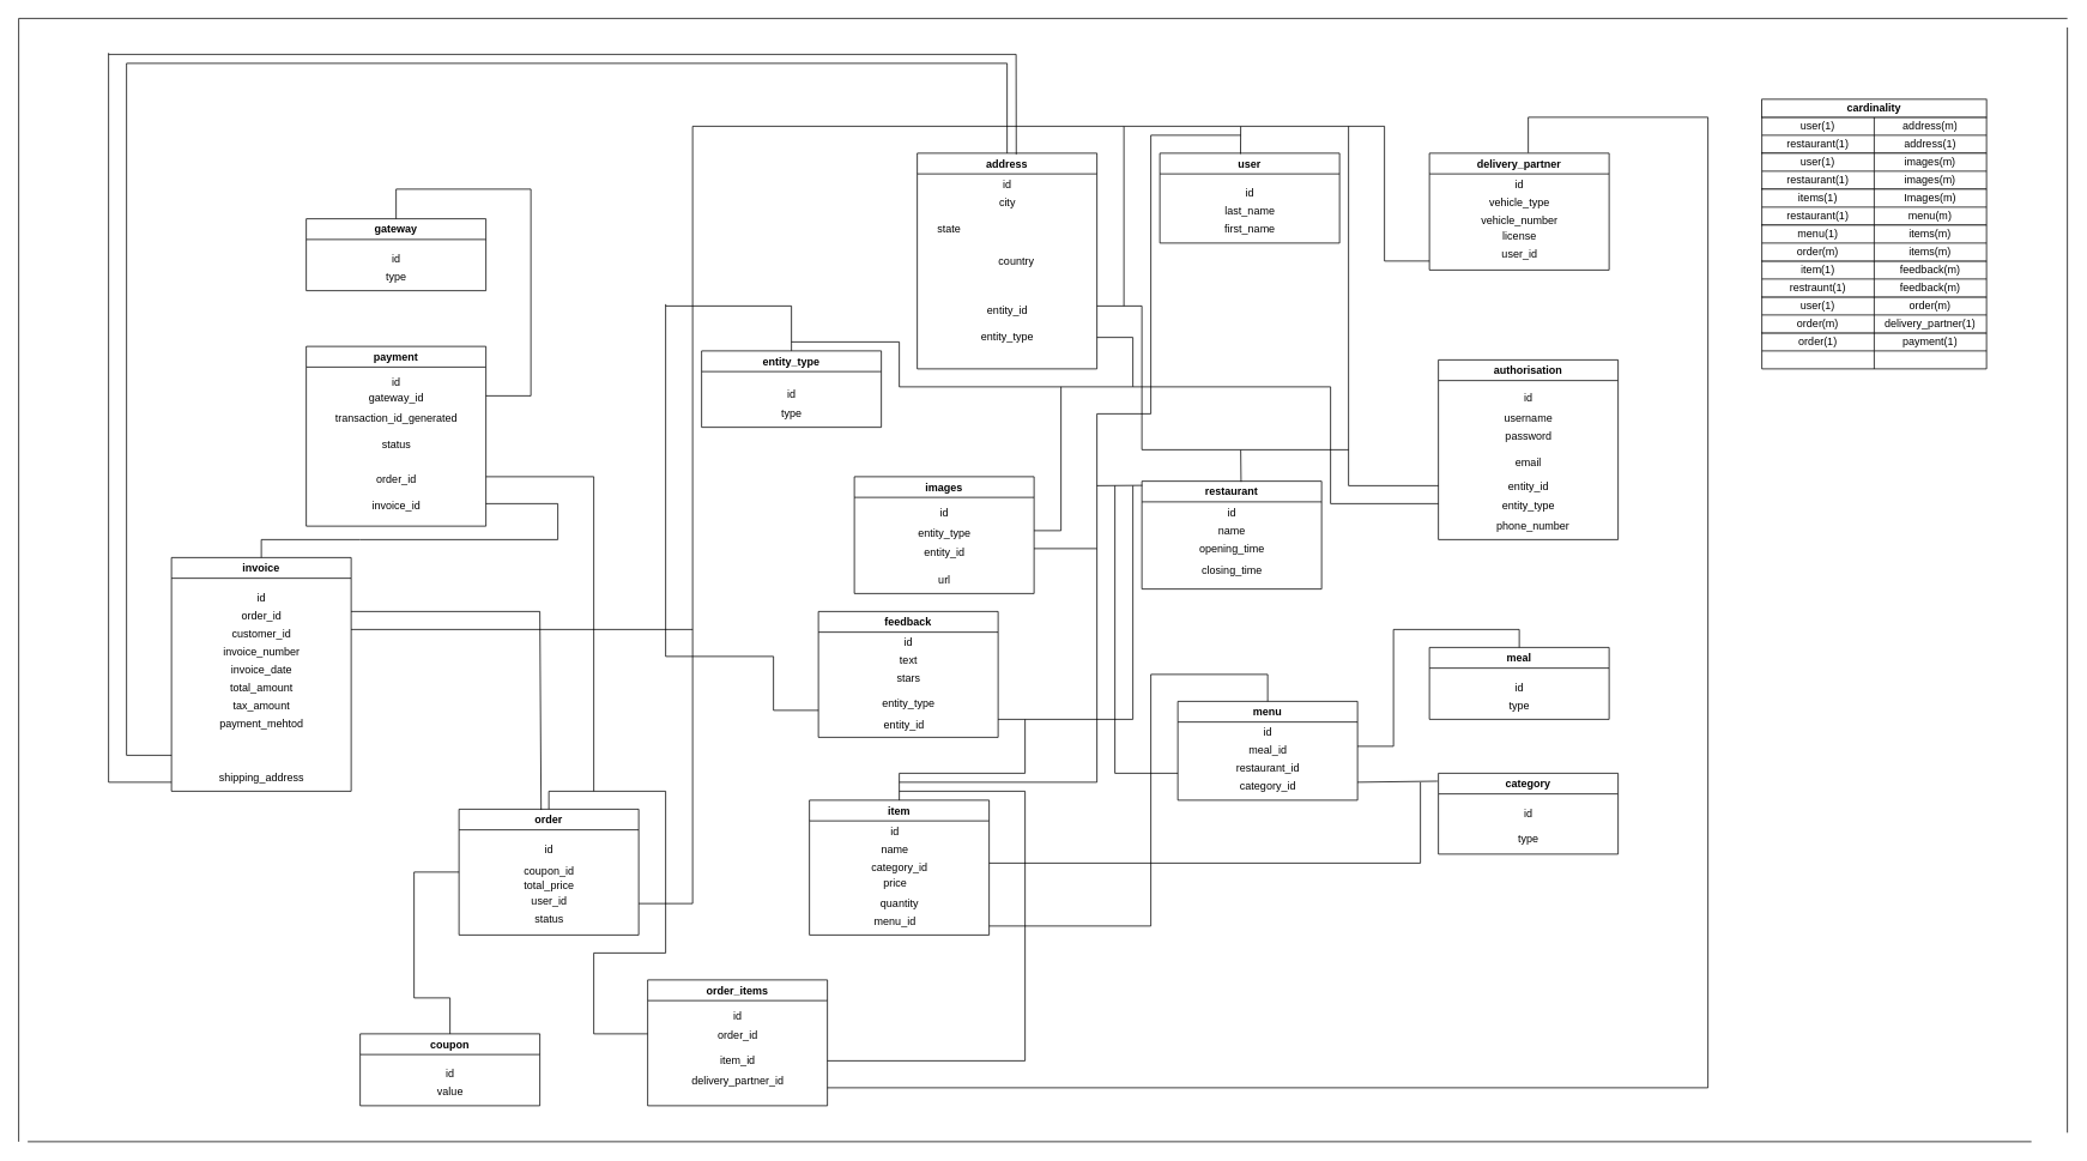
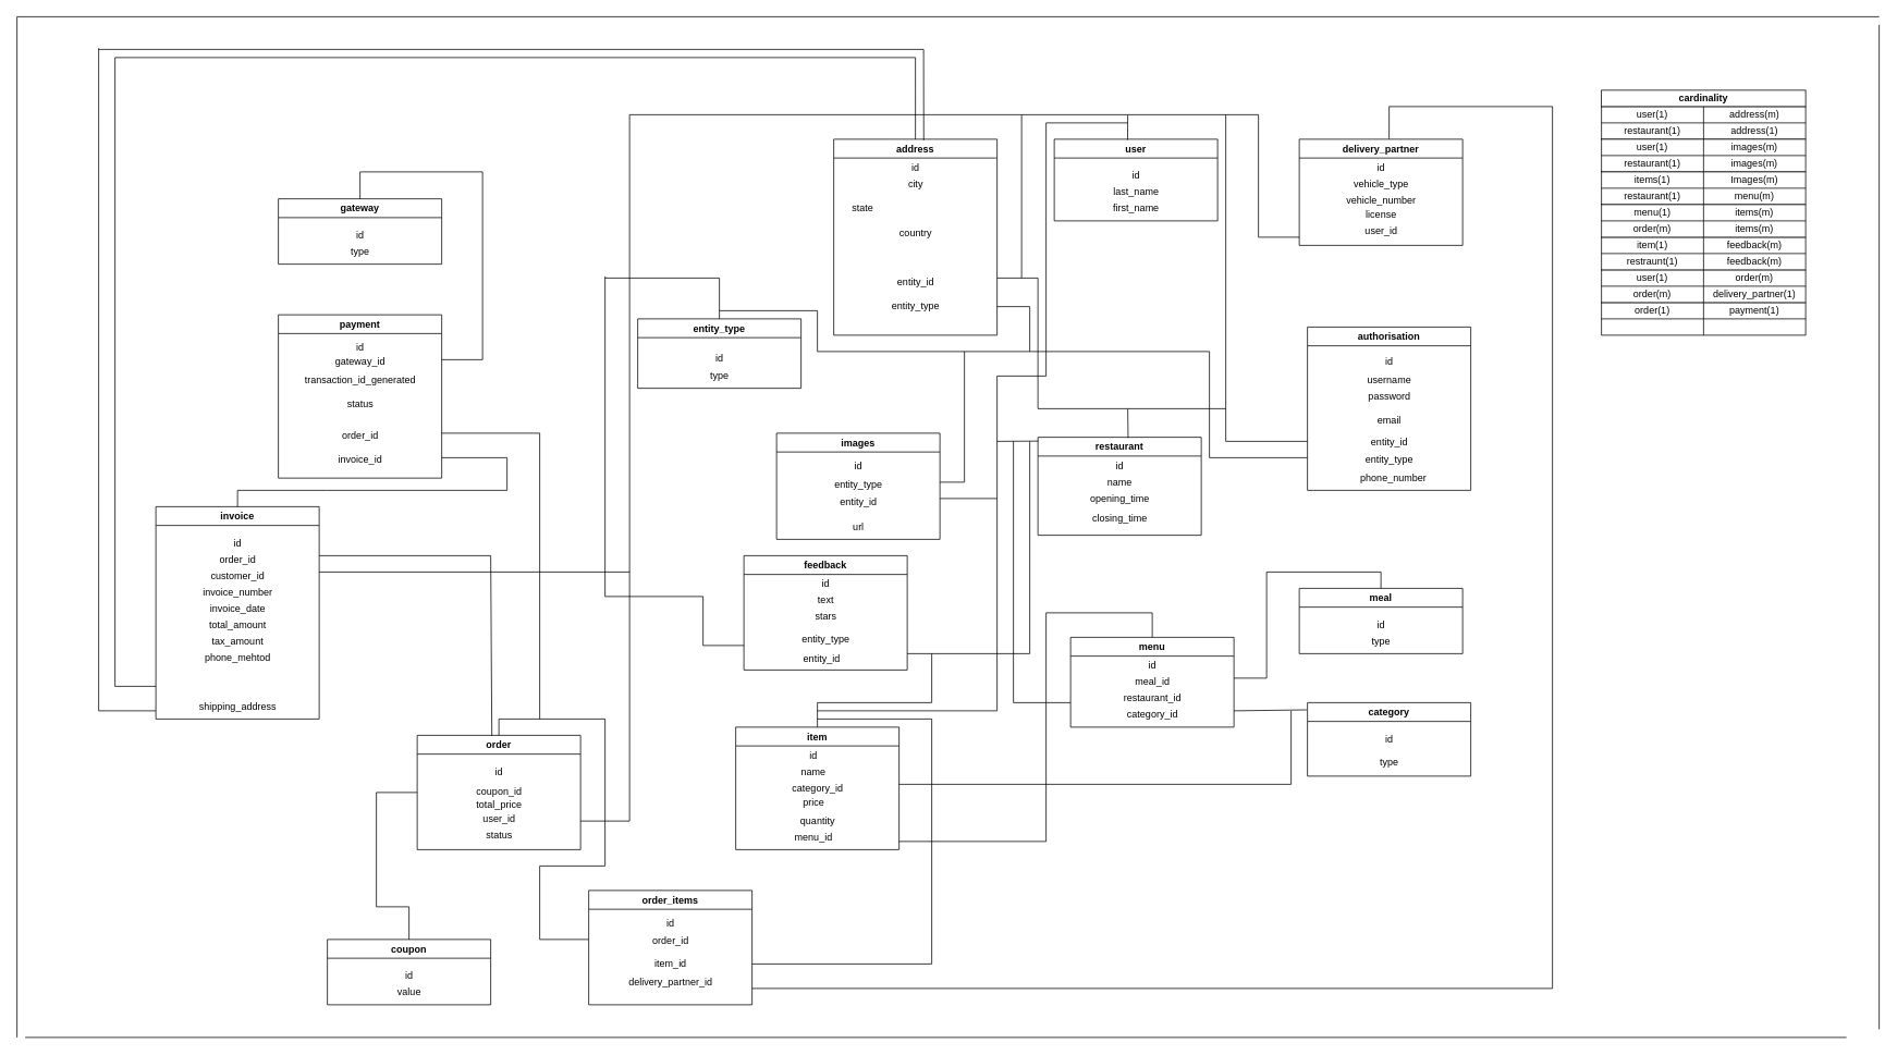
- <mxCell id="14" value="country" style="text;html=1;align=center;verticalAlign=middle;resizable=0;points=[];autosize=1;strokeColor=none;fillColor=none;" parent="11" vertex="1"><mxGeometry x="80" y="105" width="60" height="30" as="geometry" /></mxCell>
+ <mxCell id="14" value="country" style="text;html=1;align=center;verticalAlign=middle;resizable=0;points=[];autosize=1;strokeColor=none;fillColor=none;" parent="11" vertex="1"><mxGeometry x="70" y="100" width="60" height="30" as="geometry" /></mxCell>
- <mxCell id="170" value="payment_mehtod" style="text;html=1;align=center;verticalAlign=middle;resizable=0;points=[];autosize=1;strokeColor=none;fillColor=none;" parent="162" vertex="1"><mxGeometry x="40" y="170" width="120" height="30" as="geometry" /></mxCell>
+ <mxCell id="170" value="phone_mehtod" style="text;html=1;align=center;verticalAlign=middle;resizable=0;points=[];autosize=1;strokeColor=none;fillColor=none;" parent="162" vertex="1"><mxGeometry x="40" y="170" width="120" height="30" as="geometry" /></mxCell>
